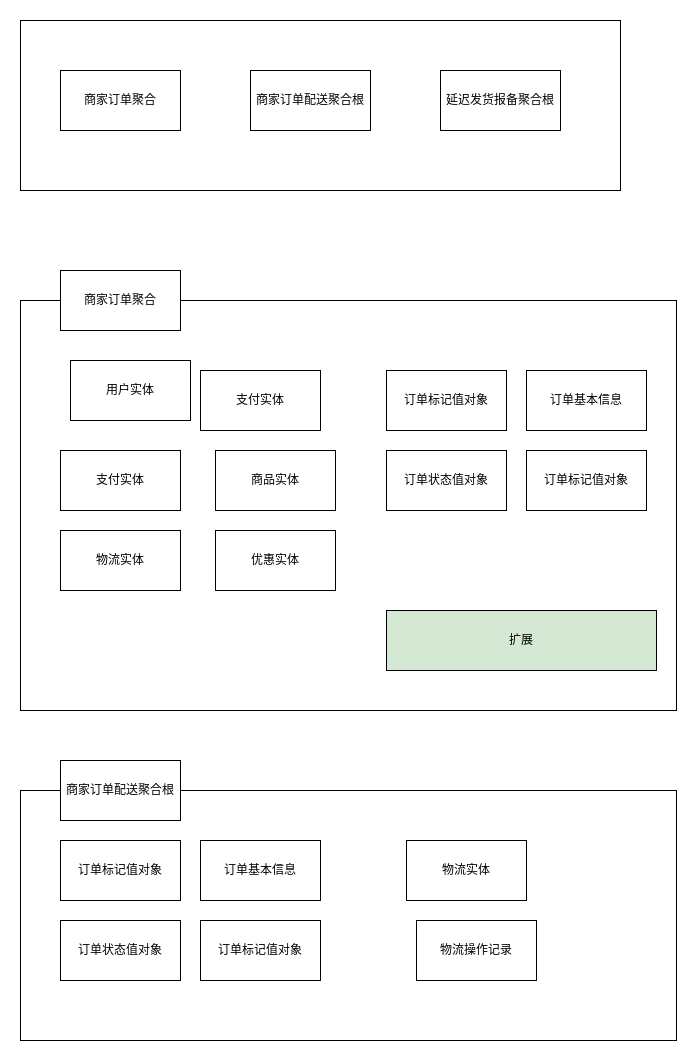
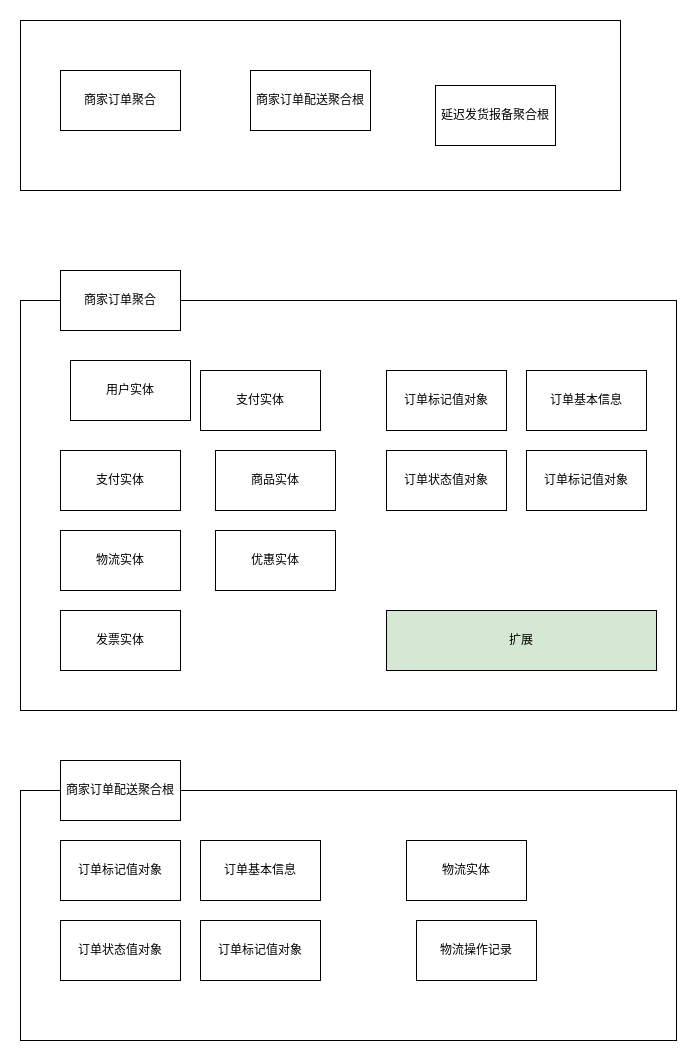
- <mxCell id="5" value="延迟发货报备聚合根" style="rounded=0;whiteSpace=wrap;html=1;" vertex="1" parent="1"><mxGeometry x="440" y="70" width="120" height="60" as="geometry" /></mxCell>
+ <mxCell id="5" value="延迟发货报备聚合根" style="rounded=0;whiteSpace=wrap;html=1;" vertex="1" parent="1"><mxGeometry x="435" y="85" width="120" height="60" as="geometry" /></mxCell>
+ <mxCell id="18" value="发票实体" style="rounded=0;whiteSpace=wrap;html=1;" vertex="1" parent="1"><mxGeometry x="60" y="610" width="120" height="60" as="geometry" /></mxCell>
